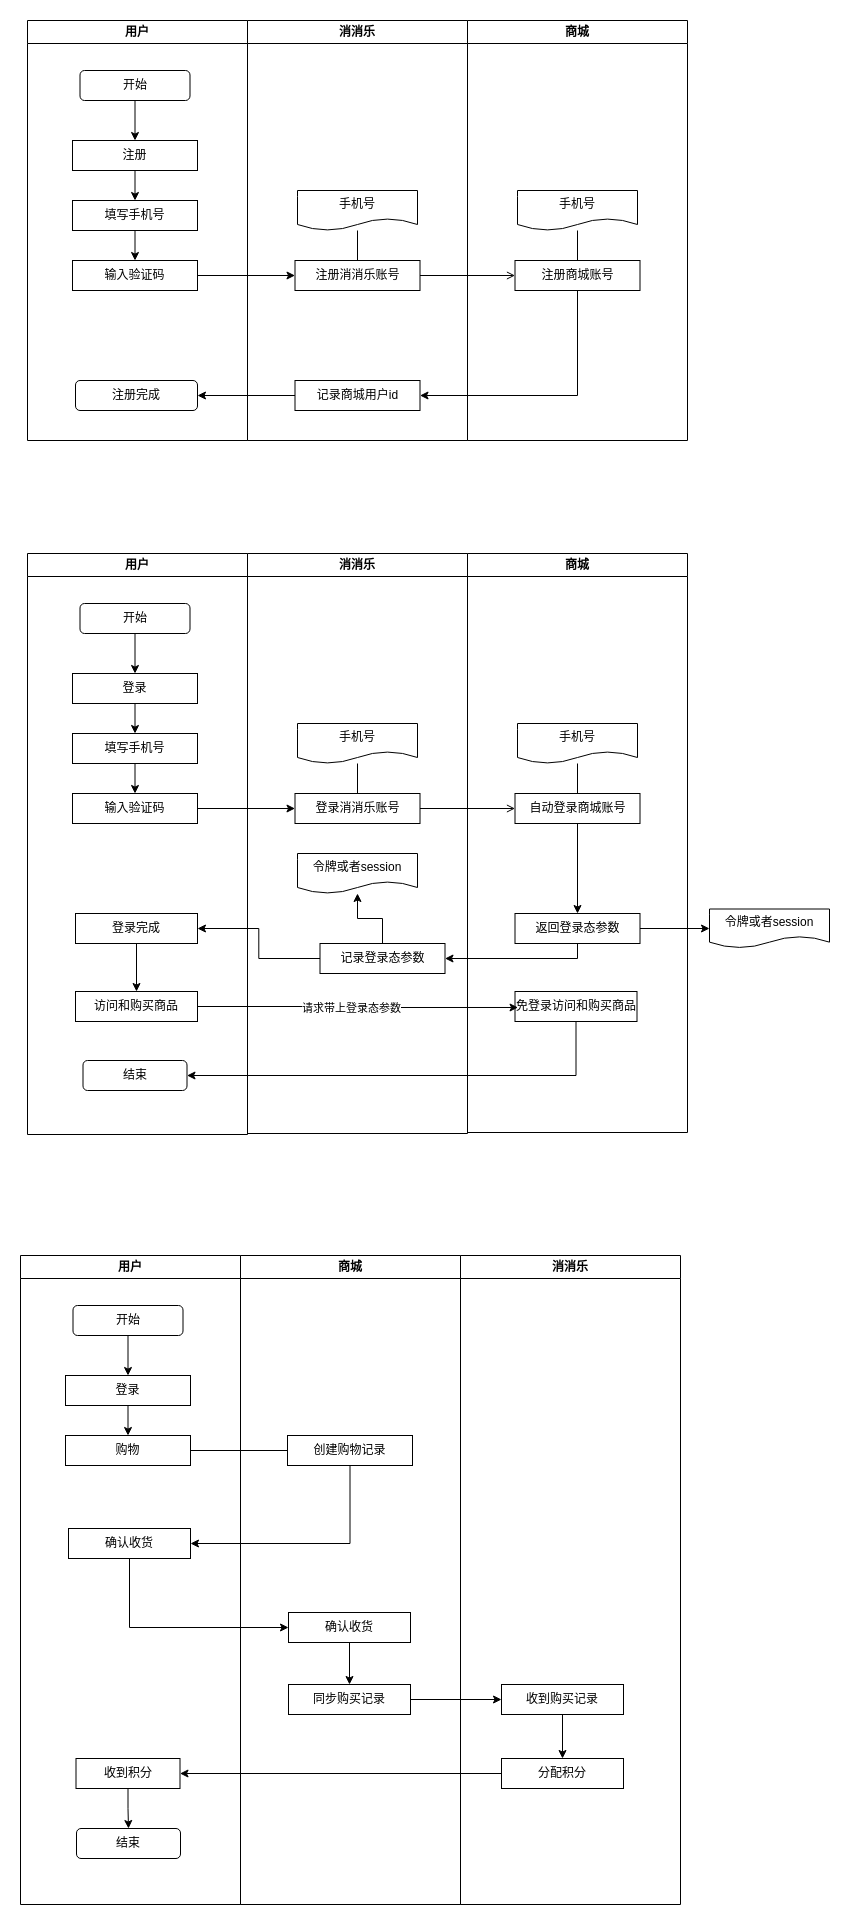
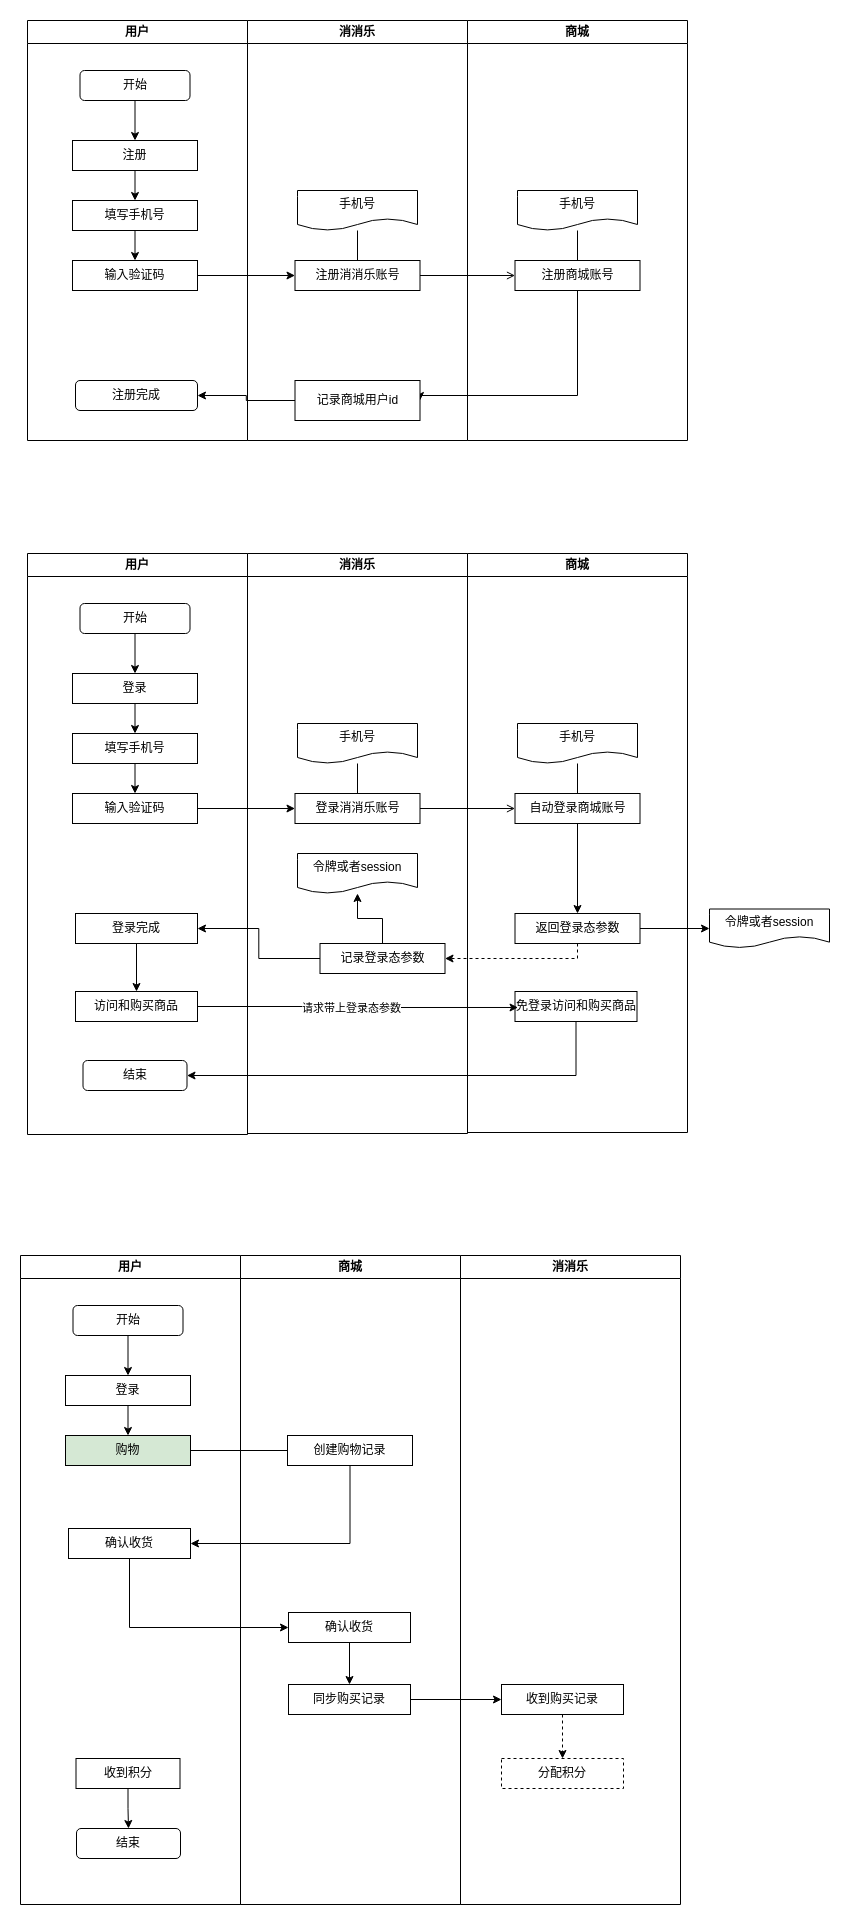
- <mxCell id="23" value="记录商城用户id" style="rounded=0;whiteSpace=wrap;html=1;" vertex="1" parent="1"><mxGeometry x="294.5" y="380" width="125" height="30" as="geometry" /></mxCell>
+ <mxCell id="23" value="记录商城用户id" style="rounded=0;whiteSpace=wrap;html=1;" vertex="1" parent="1"><mxGeometry x="294.5" y="380" width="125" height="40" as="geometry" /></mxCell>
- <mxCell id="51" value="" style="edgeStyle=orthogonalEdgeStyle;rounded=0;orthogonalLoop=1;jettySize=auto;html=1;entryX=1;entryY=0.5;entryDx=0;entryDy=0;" edge="1" parent="1" source="45" target="53"><mxGeometry relative="1" as="geometry"><mxPoint x="577" y="823" as="sourcePoint" /><mxPoint x="197" y="928" as="targetPoint" /><Array as="points"><mxPoint x="577" y="928" /></Array></mxGeometry></mxCell>
+ <mxCell id="51" value="" style="edgeStyle=orthogonalEdgeStyle;rounded=0;orthogonalLoop=1;jettySize=auto;html=1;entryX=1;entryY=0.5;entryDx=0;entryDy=0;dashed=1;" edge="1" parent="1" source="45" target="53"><mxGeometry relative="1" as="geometry"><mxPoint x="577" y="823" as="sourcePoint" /><mxPoint x="197" y="928" as="targetPoint" /><Array as="points"><mxPoint x="577" y="928" /></Array></mxGeometry></mxCell>
- <mxCell id="64" value="购物" style="rounded=0;whiteSpace=wrap;html=1;" vertex="1" parent="59"><mxGeometry x="45" y="180" width="125" height="30" as="geometry" /></mxCell>
+ <mxCell id="64" value="购物" style="rounded=0;whiteSpace=wrap;html=1;fillColor=#d5e8d4;" vertex="1" parent="59"><mxGeometry x="45" y="180" width="125" height="30" as="geometry" /></mxCell>
- <mxCell id="75" style="edgeStyle=orthogonalEdgeStyle;rounded=0;orthogonalLoop=1;jettySize=auto;html=1;" edge="1" parent="74" source="76" target="77"><mxGeometry relative="1" as="geometry" /></mxCell>
+ <mxCell id="75" style="edgeStyle=orthogonalEdgeStyle;rounded=0;orthogonalLoop=1;jettySize=auto;html=1;dashed=1;" edge="1" parent="74" source="76" target="77"><mxGeometry relative="1" as="geometry" /></mxCell>
- <mxCell id="82" style="edgeStyle=orthogonalEdgeStyle;rounded=0;orthogonalLoop=1;jettySize=auto;html=1;entryX=1;entryY=0.5;entryDx=0;entryDy=0;" edge="1" parent="1" source="77" target="67"><mxGeometry relative="1" as="geometry" /></mxCell>
- <mxCell id="77" value="分配积分" style="rounded=0;whiteSpace=wrap;html=1;" vertex="1" parent="74"><mxGeometry x="41" y="503" width="122" height="30" as="geometry" /></mxCell>
+ <mxCell id="77" value="分配积分" style="rounded=0;whiteSpace=wrap;html=1;dashed=1;" vertex="1" parent="74"><mxGeometry x="41" y="503" width="122" height="30" as="geometry" /></mxCell>
